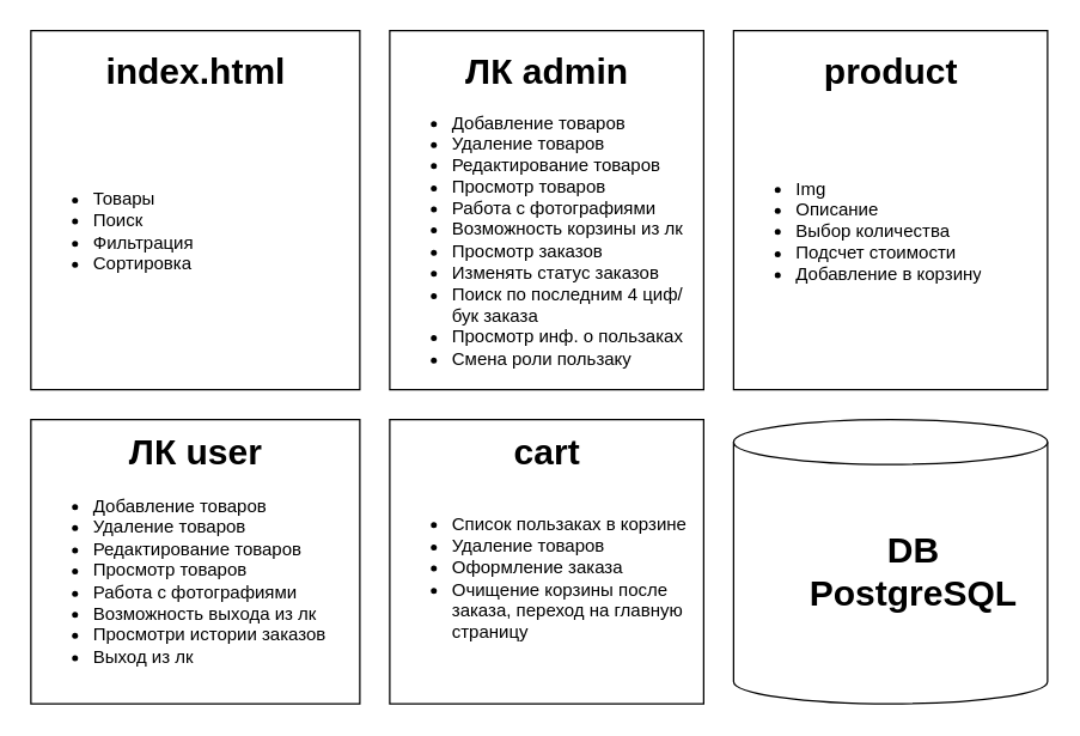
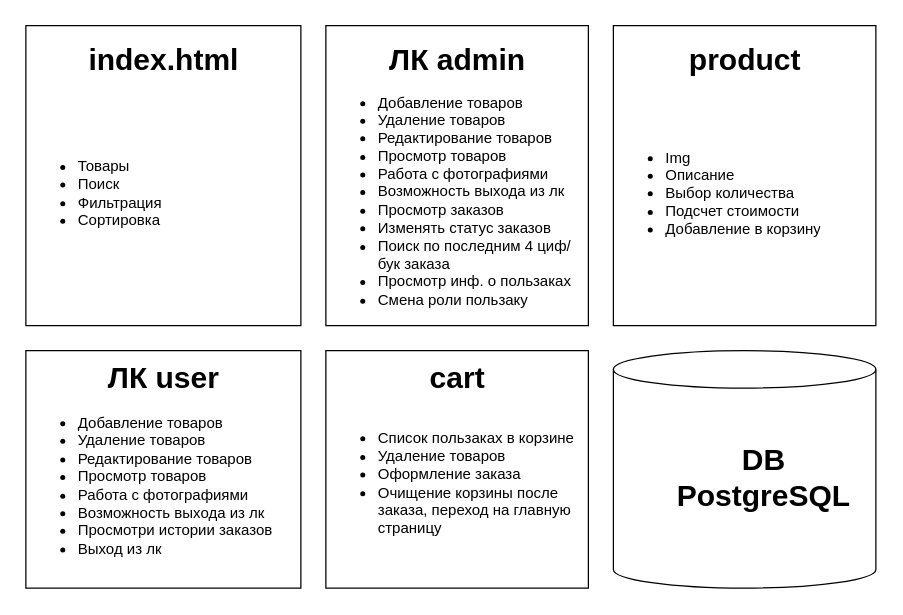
- <mxCell id="5" value="&lt;ul&gt;&lt;li&gt;Добавление товаров&lt;br&gt;&lt;/li&gt;&lt;li&gt;Удаление товаров&lt;br&gt;&lt;/li&gt;&lt;li&gt;Редактирование товаров&lt;br&gt;&lt;/li&gt;&lt;li&gt;Просмотр товаров&lt;br&gt;&lt;/li&gt;&lt;li&gt;Работа с фотографиями&lt;br&gt;&lt;/li&gt;&lt;li&gt;Возможность корзины из лк&lt;br&gt;&lt;/li&gt;&lt;li&gt;Просмотр заказов&lt;/li&gt;&lt;li&gt;Изменять статус заказов&lt;/li&gt;&lt;li&gt;Поиск по последним 4 циф/бук заказа&lt;/li&gt;&lt;li&gt;Просмотр инф. о пользаках&lt;/li&gt;&lt;li&gt;Смена роли пользаку&lt;/li&gt;&lt;/ul&gt;" style="text;strokeColor=none;fillColor=none;html=1;whiteSpace=wrap;verticalAlign=middle;overflow=hidden;" vertex="1" parent="2"><mxGeometry y="40" width="210" height="200" as="geometry" /></mxCell>
+ <mxCell id="5" value="&lt;ul&gt;&lt;li&gt;Добавление товаров&lt;br&gt;&lt;/li&gt;&lt;li&gt;Удаление товаров&lt;br&gt;&lt;/li&gt;&lt;li&gt;Редактирование товаров&lt;br&gt;&lt;/li&gt;&lt;li&gt;Просмотр товаров&lt;br&gt;&lt;/li&gt;&lt;li&gt;Работа с фотографиями&lt;br&gt;&lt;/li&gt;&lt;li&gt;Возможность выхода из лк&lt;br&gt;&lt;/li&gt;&lt;li&gt;Просмотр заказов&lt;/li&gt;&lt;li&gt;Изменять статус заказов&lt;/li&gt;&lt;li&gt;Поиск по последним 4 циф/бук заказа&lt;/li&gt;&lt;li&gt;Просмотр инф. о пользаках&lt;/li&gt;&lt;li&gt;Смена роли пользаку&lt;/li&gt;&lt;/ul&gt;" style="text;strokeColor=none;fillColor=none;html=1;whiteSpace=wrap;verticalAlign=middle;overflow=hidden;" vertex="1" parent="2"><mxGeometry y="40" width="210" height="200" as="geometry" /></mxCell>
